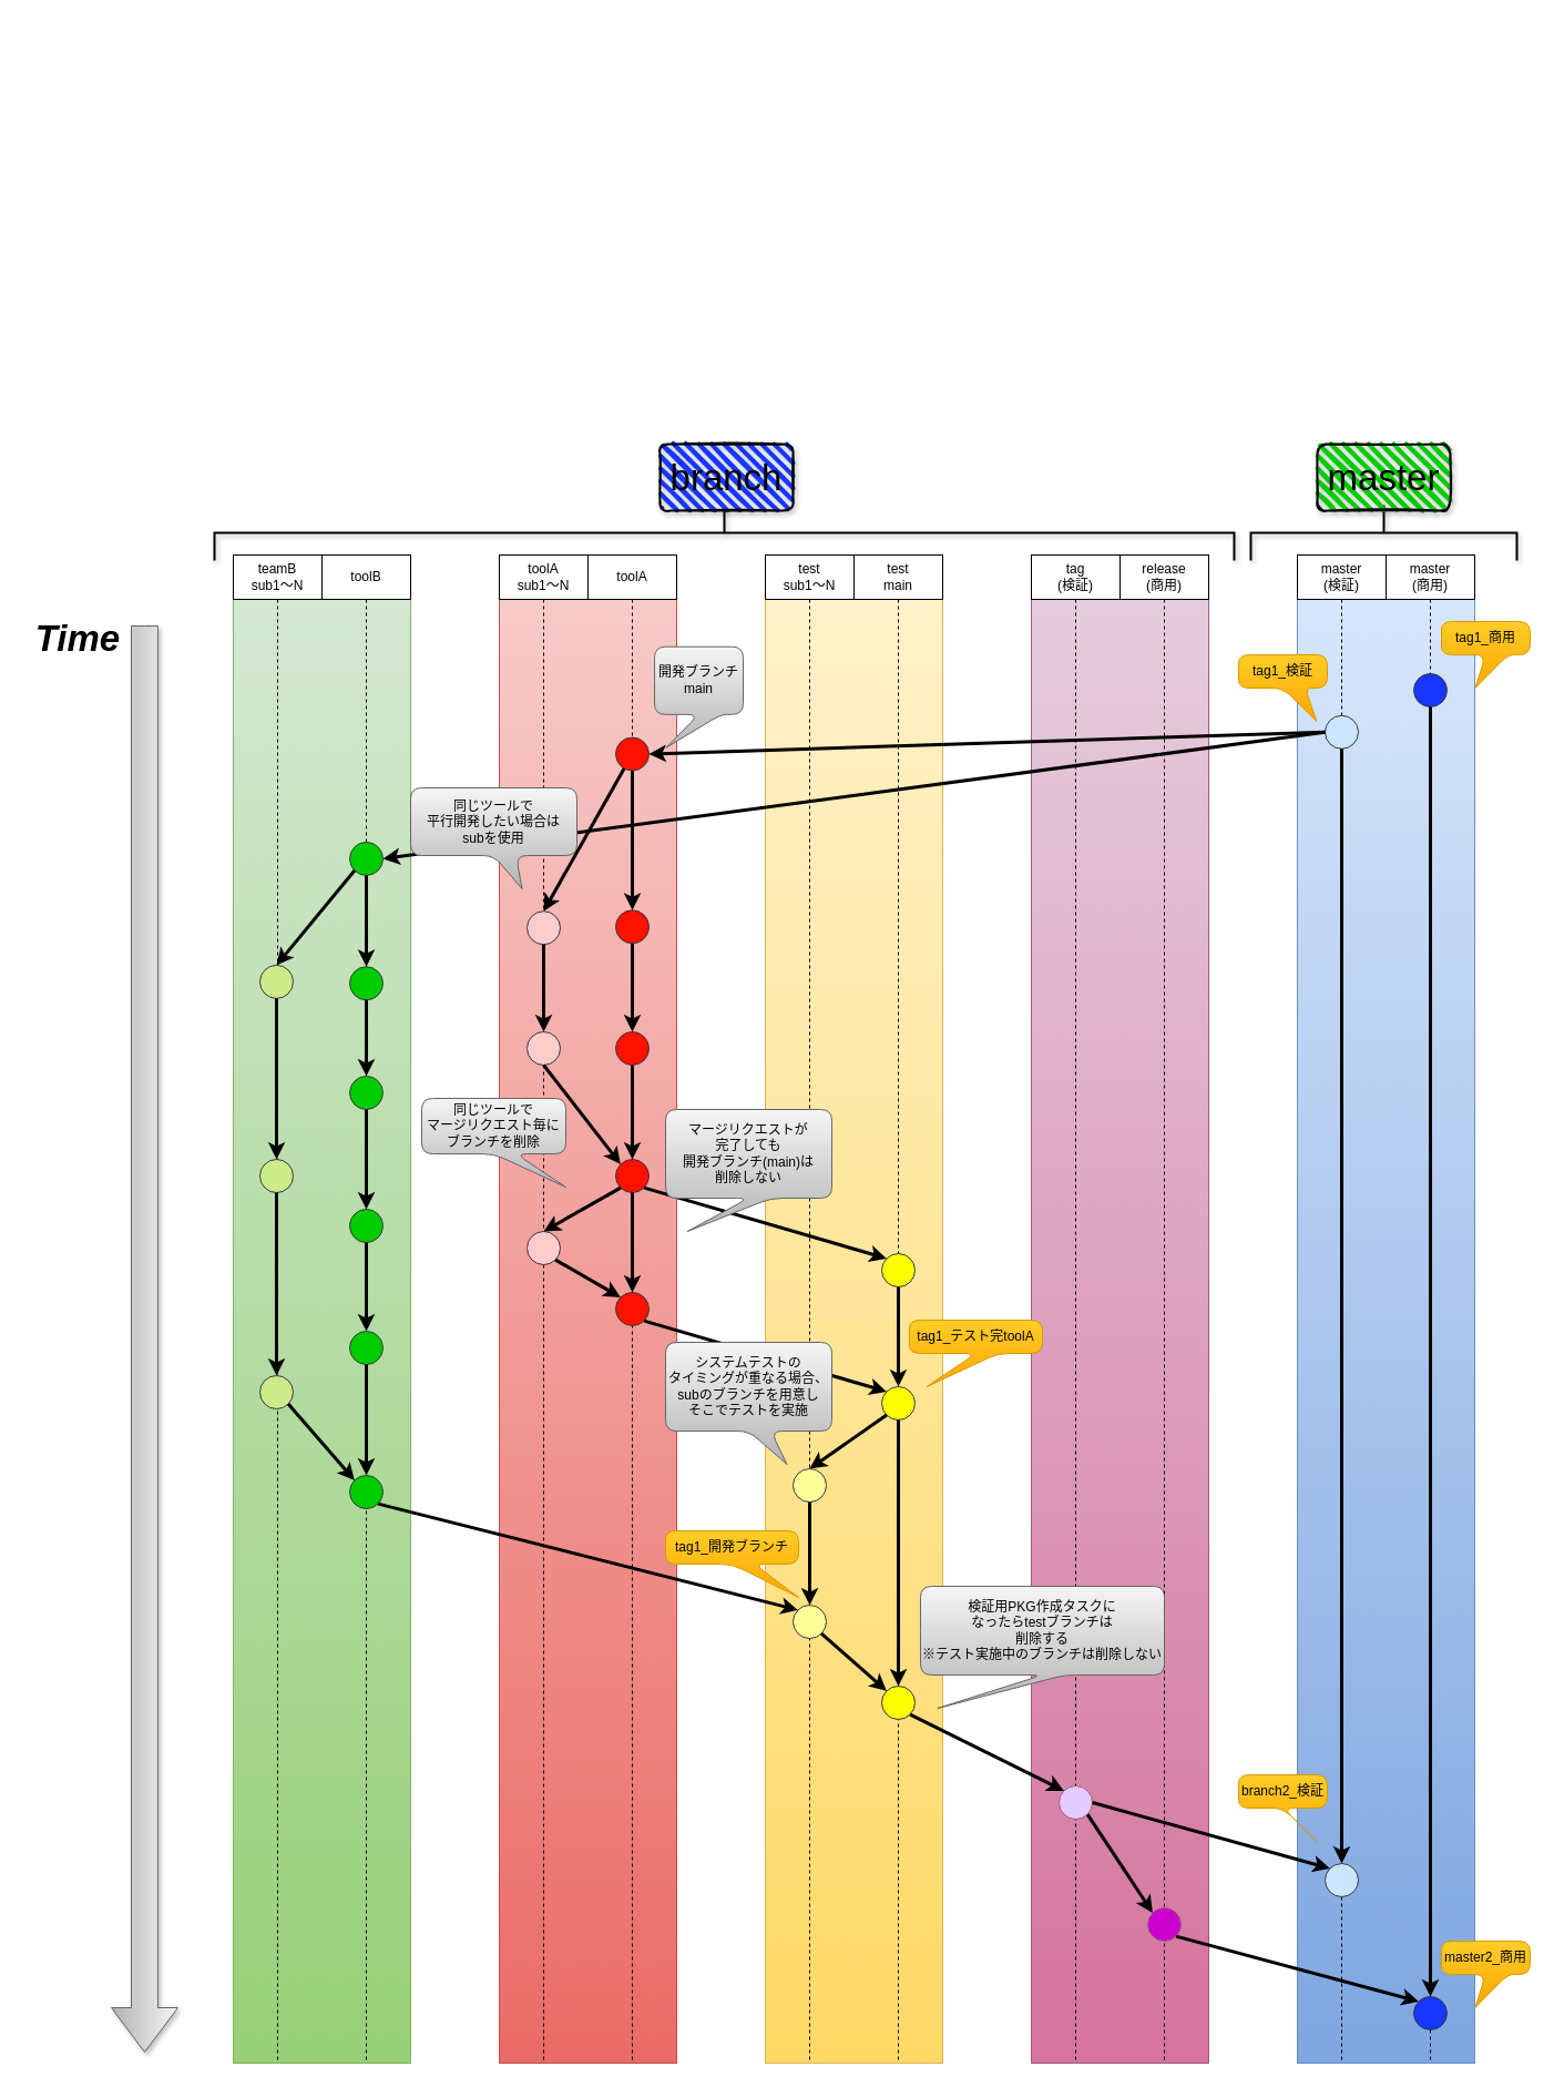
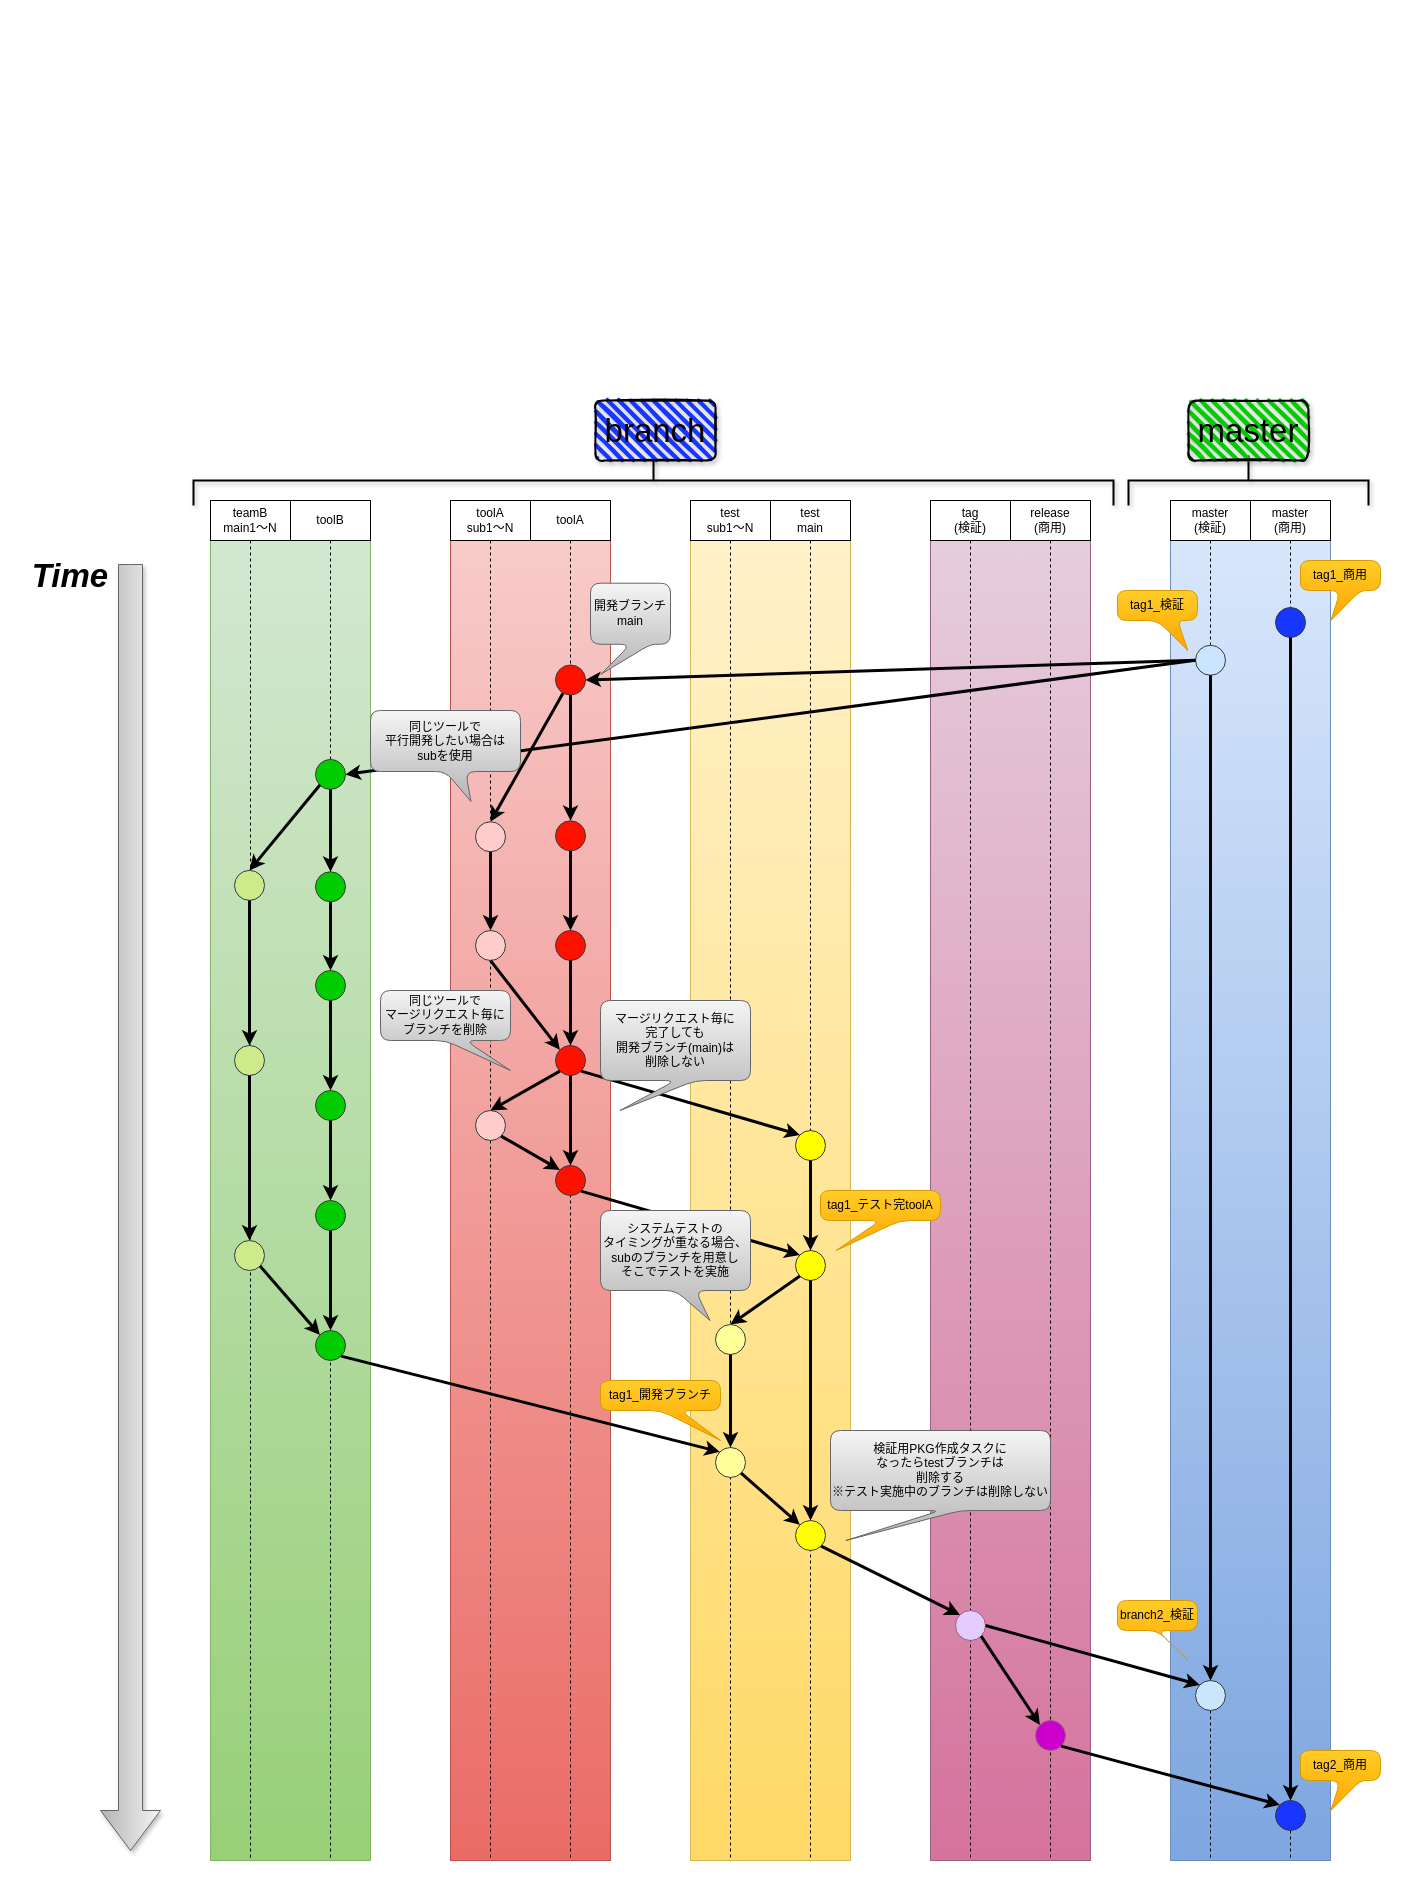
- <mxCell id="60" value="teamB&lt;br&gt;sub1～N" style="shape=umlLifeline;perimeter=lifelinePerimeter;whiteSpace=wrap;html=1;container=1;collapsible=0;recursiveResize=0;outlineConnect=0;" parent="50" vertex="1"><mxGeometry width="80" height="1360.0" as="geometry" /></mxCell>
+ <mxCell id="60" value="teamB&lt;br&gt;main1～N" style="shape=umlLifeline;perimeter=lifelinePerimeter;whiteSpace=wrap;html=1;container=1;collapsible=0;recursiveResize=0;outlineConnect=0;" parent="50" vertex="1"><mxGeometry width="80" height="1360.0" as="geometry" /></mxCell>
- <mxCell id="86" value="マージリクエストが&lt;br&gt;完了しても&lt;br&gt;開発ブランチ(main)は&lt;br&gt;削除しない" style="shape=callout;whiteSpace=wrap;html=1;perimeter=calloutPerimeter;rounded=1;gradientColor=#b3b3b3;fillColor=#f5f5f5;strokeColor=#666666;position2=0.13;" parent="1" vertex="1"><mxGeometry x="600" y="1000" width="150" height="110" as="geometry" /></mxCell>
+ <mxCell id="86" value="マージリクエスト毎に&lt;br&gt;完了しても&lt;br&gt;開発ブランチ(main)は&lt;br&gt;削除しない" style="shape=callout;whiteSpace=wrap;html=1;perimeter=calloutPerimeter;rounded=1;gradientColor=#b3b3b3;fillColor=#f5f5f5;strokeColor=#666666;position2=0.13;" parent="1" vertex="1"><mxGeometry x="600" y="1000" width="150" height="110" as="geometry" /></mxCell>
- <mxCell id="87" value="master2_商用" style="shape=callout;whiteSpace=wrap;html=1;perimeter=calloutPerimeter;rounded=1;gradientColor=#ffa500;fillColor=#ffcd28;strokeColor=#d79b00;position2=0.38;" parent="1" vertex="1"><mxGeometry x="1300" y="1750" width="80" height="60" as="geometry" /></mxCell>
+ <mxCell id="87" value="tag2_商用" style="shape=callout;whiteSpace=wrap;html=1;perimeter=calloutPerimeter;rounded=1;gradientColor=#ffa500;fillColor=#ffcd28;strokeColor=#d79b00;position2=0.38;" parent="1" vertex="1"><mxGeometry x="1300" y="1750" width="80" height="60" as="geometry" /></mxCell>
